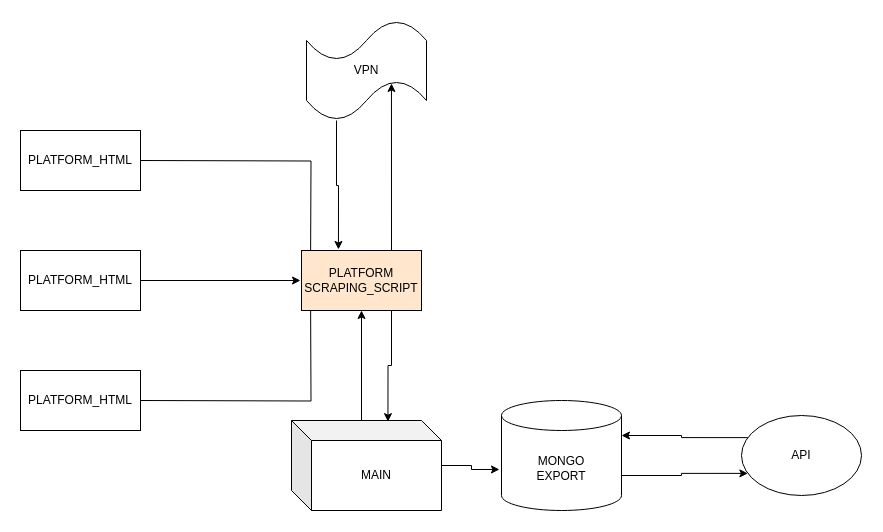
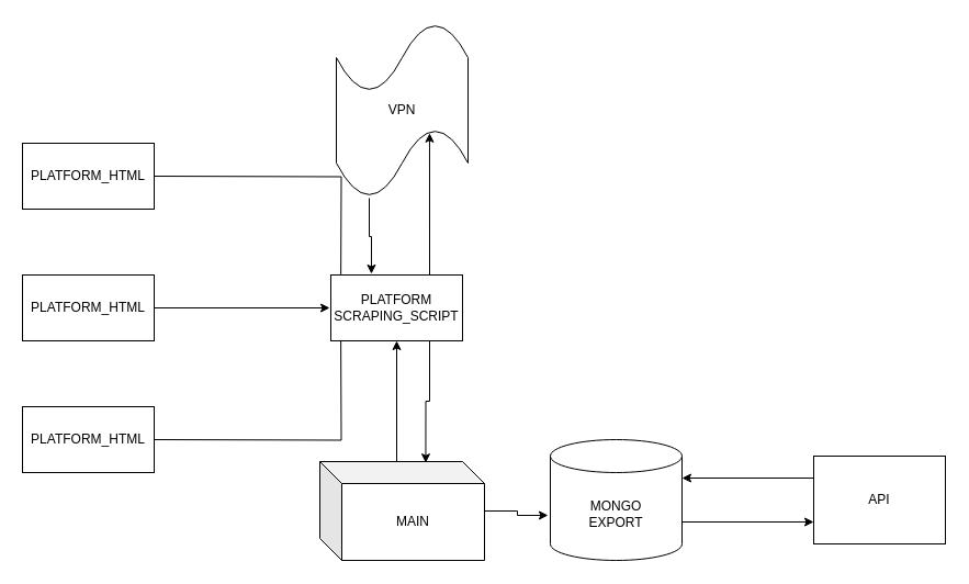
- <mxCell id="20" value="VPN" style="shape=tape;whiteSpace=wrap;html=1;" vertex="1" parent="1"><mxGeometry x="306" y="20" width="120" height="100" as="geometry" /></mxCell>
+ <mxCell id="20" value="VPN" style="shape=tape;whiteSpace=wrap;html=1;" vertex="1" parent="1"><mxGeometry x="306" y="20" width="120" height="160" as="geometry" /></mxCell>
- <mxCell id="16" value="&lt;div&gt;PLATFORM&lt;/div&gt;&lt;div&gt;SCRAPING_SCRIPT&lt;br&gt;&lt;/div&gt;" style="rounded=0;whiteSpace=wrap;html=1;fillColor=#ffe6cc;" vertex="1" parent="1"><mxGeometry x="301" y="250" width="120" height="60" as="geometry" /></mxCell>
+ <mxCell id="16" value="&lt;div&gt;PLATFORM&lt;/div&gt;&lt;div&gt;SCRAPING_SCRIPT&lt;br&gt;&lt;/div&gt;" style="rounded=0;whiteSpace=wrap;html=1;" vertex="1" parent="1"><mxGeometry x="301" y="250" width="120" height="60" as="geometry" /></mxCell>
- <mxCell id="13" value="API" style="ellipse;whiteSpace=wrap;html=1;" vertex="1" parent="1"><mxGeometry x="741" y="415" width="120" height="80" as="geometry" /></mxCell>
+ <mxCell id="13" value="API" style="rounded=0;whiteSpace=wrap;html=1;" vertex="1" parent="1"><mxGeometry x="741" y="415" width="120" height="80" as="geometry" /></mxCell>
